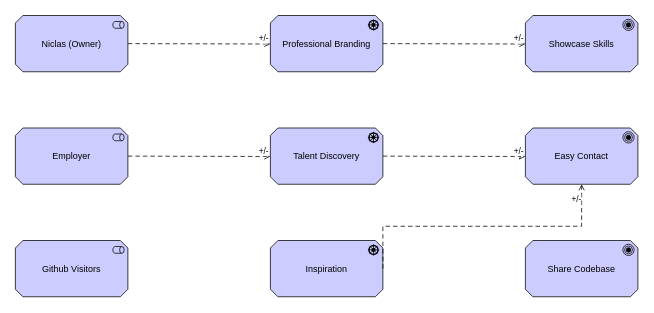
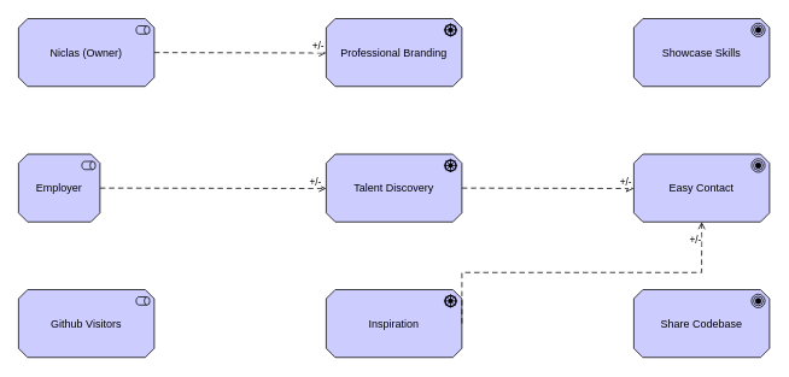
- <mxCell id="15" value="+/-" style="edgeStyle=elbowEdgeStyle;html=1;endArrow=open;elbow=vertical;endFill=0;dashed=1;dashPattern=6 4;rounded=0;exitX=1;exitY=0.5;exitDx=0;exitDy=0;exitPerimeter=0;entryX=0;entryY=0.5;entryDx=0;entryDy=0;entryPerimeter=0;" edge="1" parent="1" source="5" target="8"><mxGeometry x="0.895" y="7" relative="1" as="geometry"><mxPoint x="570" y="120" as="sourcePoint" /><mxPoint x="760" y="120" as="targetPoint" /><mxPoint as="offset" /></mxGeometry></mxCell>
- <mxCell id="3" value="Employer" style="html=1;outlineConnect=0;whiteSpace=wrap;fillColor=#CCCCFF;shape=mxgraph.archimate3.application;appType=role;archiType=oct;" vertex="1" parent="1"><mxGeometry x="20" y="170" width="150" height="75" as="geometry" /></mxCell>
+ <mxCell id="3" value="Employer" style="html=1;outlineConnect=0;whiteSpace=wrap;fillColor=#CCCCFF;shape=mxgraph.archimate3.application;appType=role;archiType=oct;" vertex="1" parent="1"><mxGeometry x="20" y="170" width="90" height="75" as="geometry" /></mxCell>
